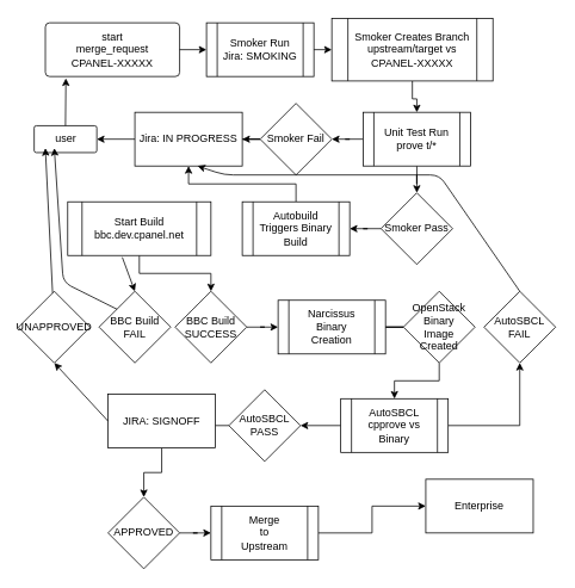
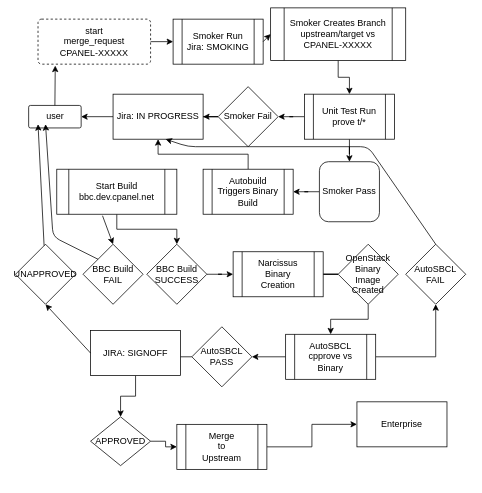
- <mxCell id="2" value="&lt;div&gt;start&lt;/div&gt;&lt;div&gt;merge_request&lt;/div&gt;&lt;div&gt;CPANEL-XXXXX&lt;br&gt;&lt;/div&gt;" style="rounded=1;whiteSpace=wrap;html=1;glass=0;arcSize=8;" vertex="1" parent="1"><mxGeometry x="50" y="25" width="150" height="60" as="geometry" /></mxCell>
+ <mxCell id="2" value="&lt;div&gt;start&lt;/div&gt;&lt;div&gt;merge_request&lt;/div&gt;&lt;div&gt;CPANEL-XXXXX&lt;br&gt;&lt;/div&gt;" style="rounded=1;whiteSpace=wrap;html=1;glass=0;arcSize=8;dashed=1;" vertex="1" parent="1"><mxGeometry x="50" y="25" width="150" height="60" as="geometry" /></mxCell>
- <mxCell id="7" value="&lt;div&gt;Smoker Creates Branch&lt;/div&gt;&lt;div&gt;upstream/target vs CPANEL-XXXXX&lt;br&gt;&lt;/div&gt;" style="shape=process;whiteSpace=wrap;html=1;backgroundOutline=1;glass=0;" vertex="1" parent="1"><mxGeometry x="370" y="20" width="180" height="70" as="geometry" /></mxCell>
+ <mxCell id="7" value="&lt;div&gt;Smoker Creates Branch&lt;/div&gt;&lt;div&gt;upstream/target vs CPANEL-XXXXX&lt;br&gt;&lt;/div&gt;" style="shape=process;whiteSpace=wrap;html=1;backgroundOutline=1;glass=0;" vertex="1" parent="1"><mxGeometry x="360" y="10" width="180" height="70" as="geometry" /></mxCell>
- <mxCell id="5" value="Smoker Pass" style="rhombus;whiteSpace=wrap;html=1;glass=0;" vertex="1" parent="1"><mxGeometry x="425" y="215" width="80" height="80" as="geometry" /></mxCell>
+ <mxCell id="5" value="Smoker Pass" style="whiteSpace=wrap;html=1;glass=0;rounded=1;" vertex="1" parent="1"><mxGeometry x="425" y="215" width="80" height="80" as="geometry" /></mxCell>
- <mxCell id="37" value="&lt;div&gt;APPROVED&lt;/div&gt;" style="rhombus;whiteSpace=wrap;html=1;glass=0;" vertex="1" parent="1"><mxGeometry x="120" y="555" width="80" height="80" as="geometry" /></mxCell>
+ <mxCell id="37" value="&lt;div&gt;APPROVED&lt;/div&gt;" style="rhombus;whiteSpace=wrap;html=1;glass=0;" vertex="1" parent="1"><mxGeometry x="120" y="555" width="80" height="65" as="geometry" /></mxCell>
